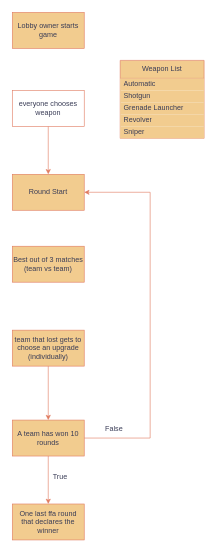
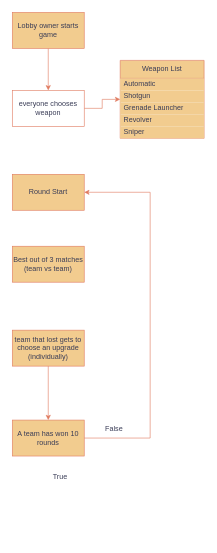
+ <mxCell id="2" value="" style="edgeStyle=orthogonalEdgeStyle;rounded=0;orthogonalLoop=1;jettySize=auto;html=1;labelBackgroundColor=none;strokeColor=#E07A5F;fontColor=default;" parent="1" source="3" target="5" edge="1"><mxGeometry relative="1" as="geometry" /></mxCell>
- <mxCell id="4" style="edgeStyle=orthogonalEdgeStyle;rounded=0;orthogonalLoop=1;jettySize=auto;html=1;labelBackgroundColor=none;strokeColor=#E07A5F;fontColor=default;" parent="1" source="5" target="12" edge="1"><mxGeometry relative="1" as="geometry" /></mxCell>
+ <mxCell id="4" style="edgeStyle=orthogonalEdgeStyle;rounded=0;orthogonalLoop=1;jettySize=auto;html=1;labelBackgroundColor=none;strokeColor=#E07A5F;fontColor=default;" parent="1" source="5" target="6" edge="1"><mxGeometry relative="1" as="geometry" /></mxCell>
- <mxCell id="17" value="" style="edgeStyle=orthogonalEdgeStyle;rounded=0;orthogonalLoop=1;jettySize=auto;html=1;labelBackgroundColor=none;strokeColor=#E07A5F;fontColor=default;" parent="1" source="18" target="21" edge="1"><mxGeometry relative="1" as="geometry" /></mxCell>
- <mxCell id="21" value="One last ffa round that declares the winner" style="rounded=0;whiteSpace=wrap;html=1;labelBackgroundColor=none;fillColor=#F2CC8F;strokeColor=#E07A5F;fontColor=#393C56;" parent="1" vertex="1"><mxGeometry y="840" width="120" height="60" as="geometry" x="20" /></mxCell>
